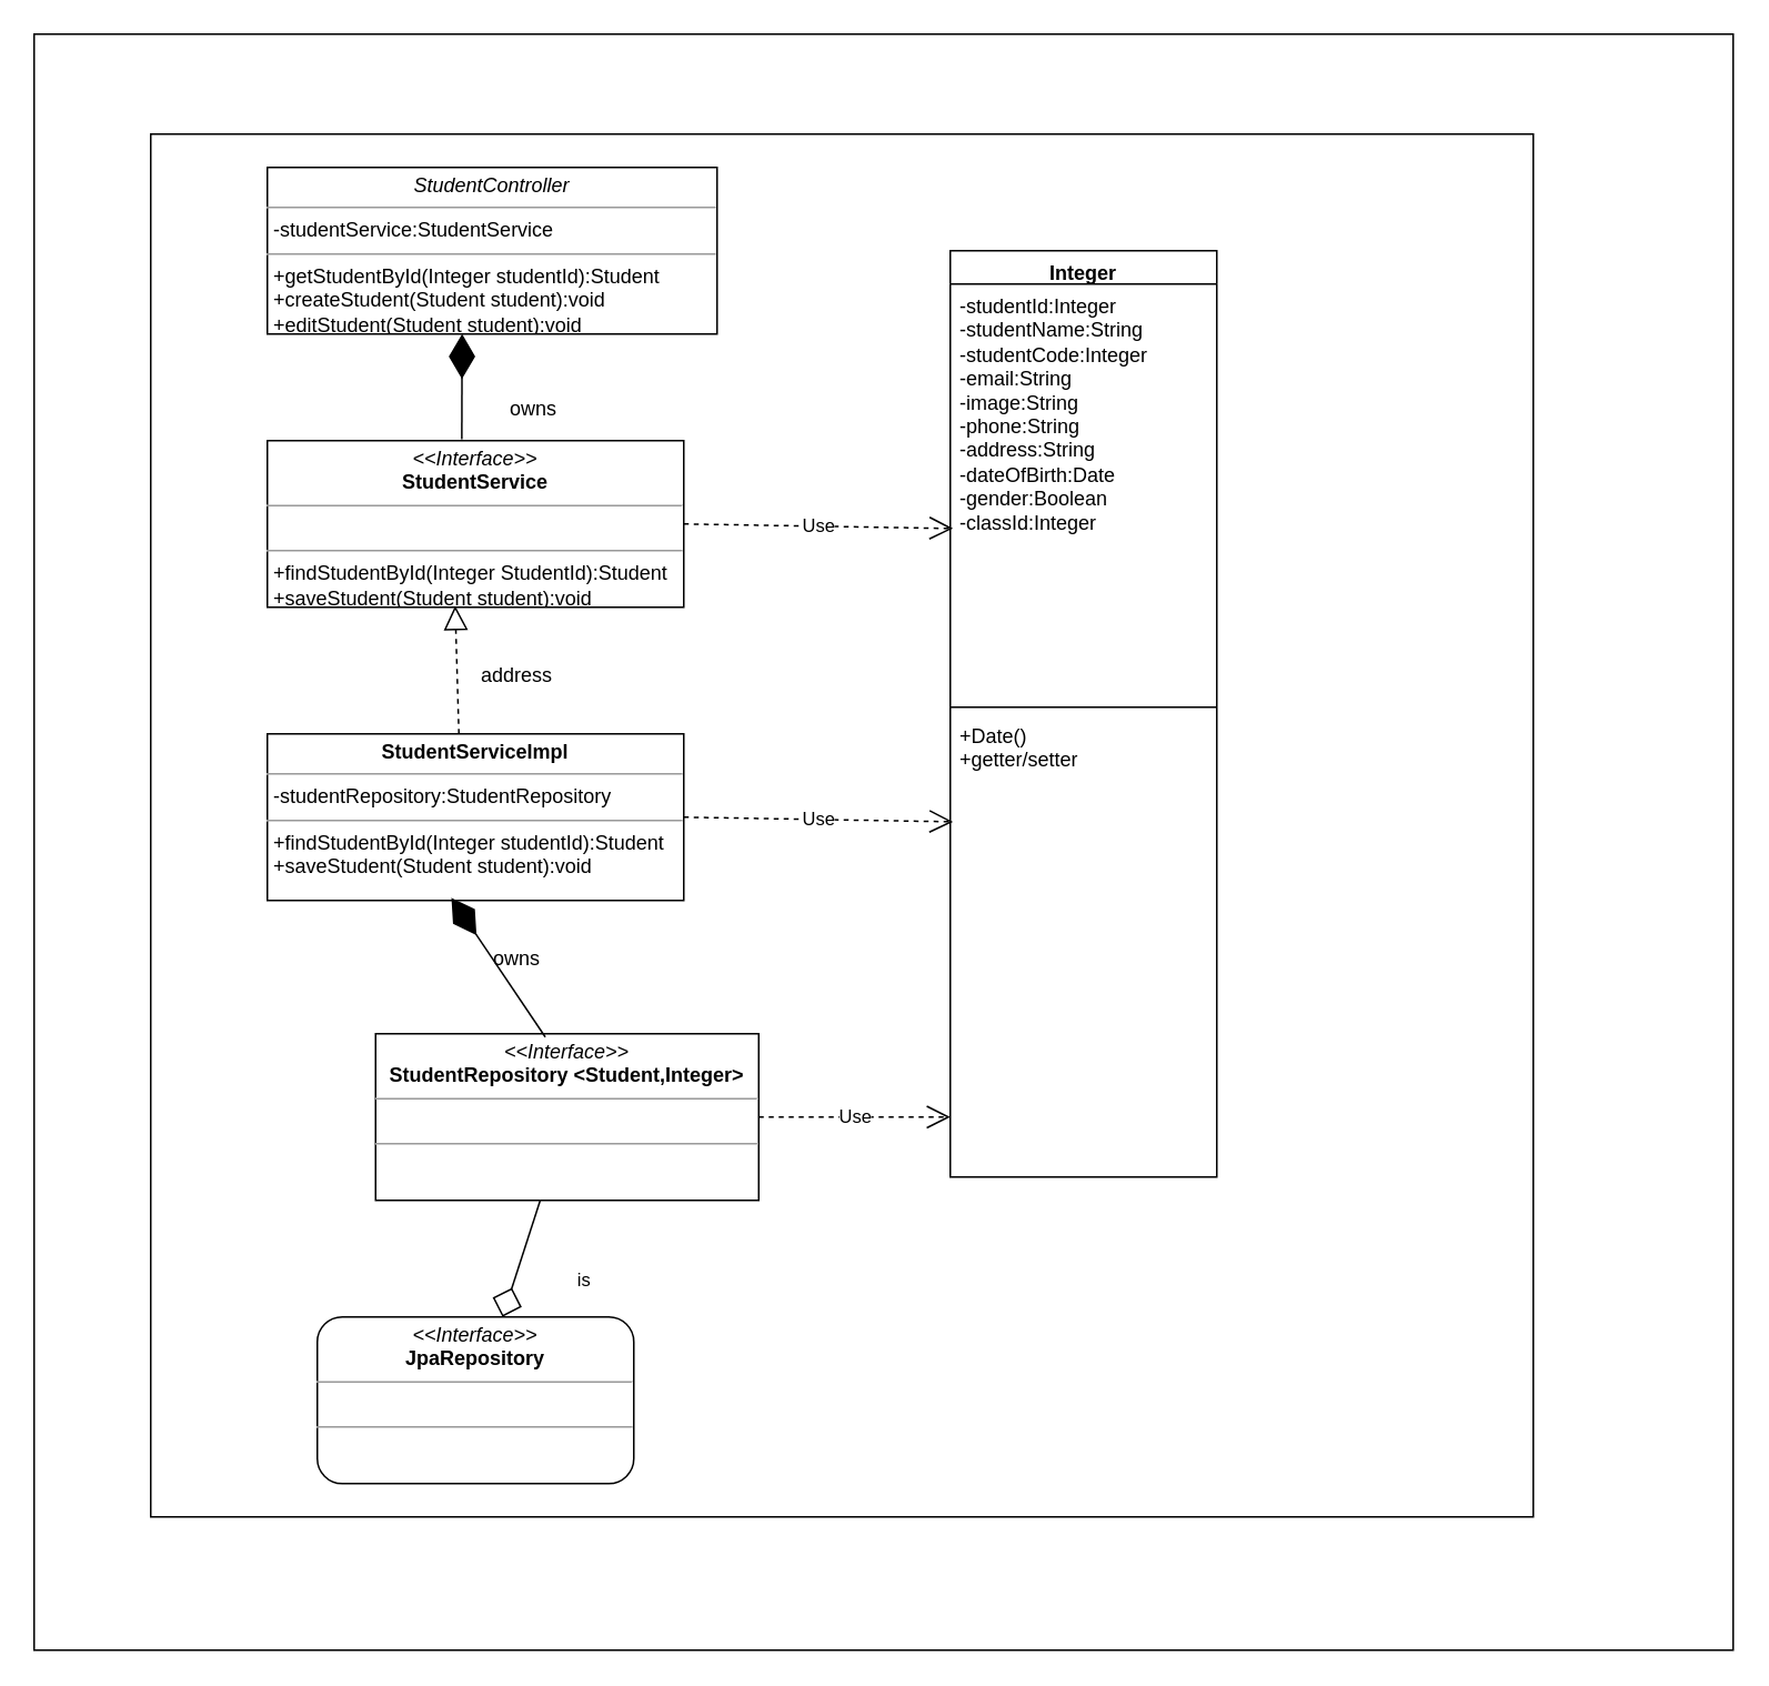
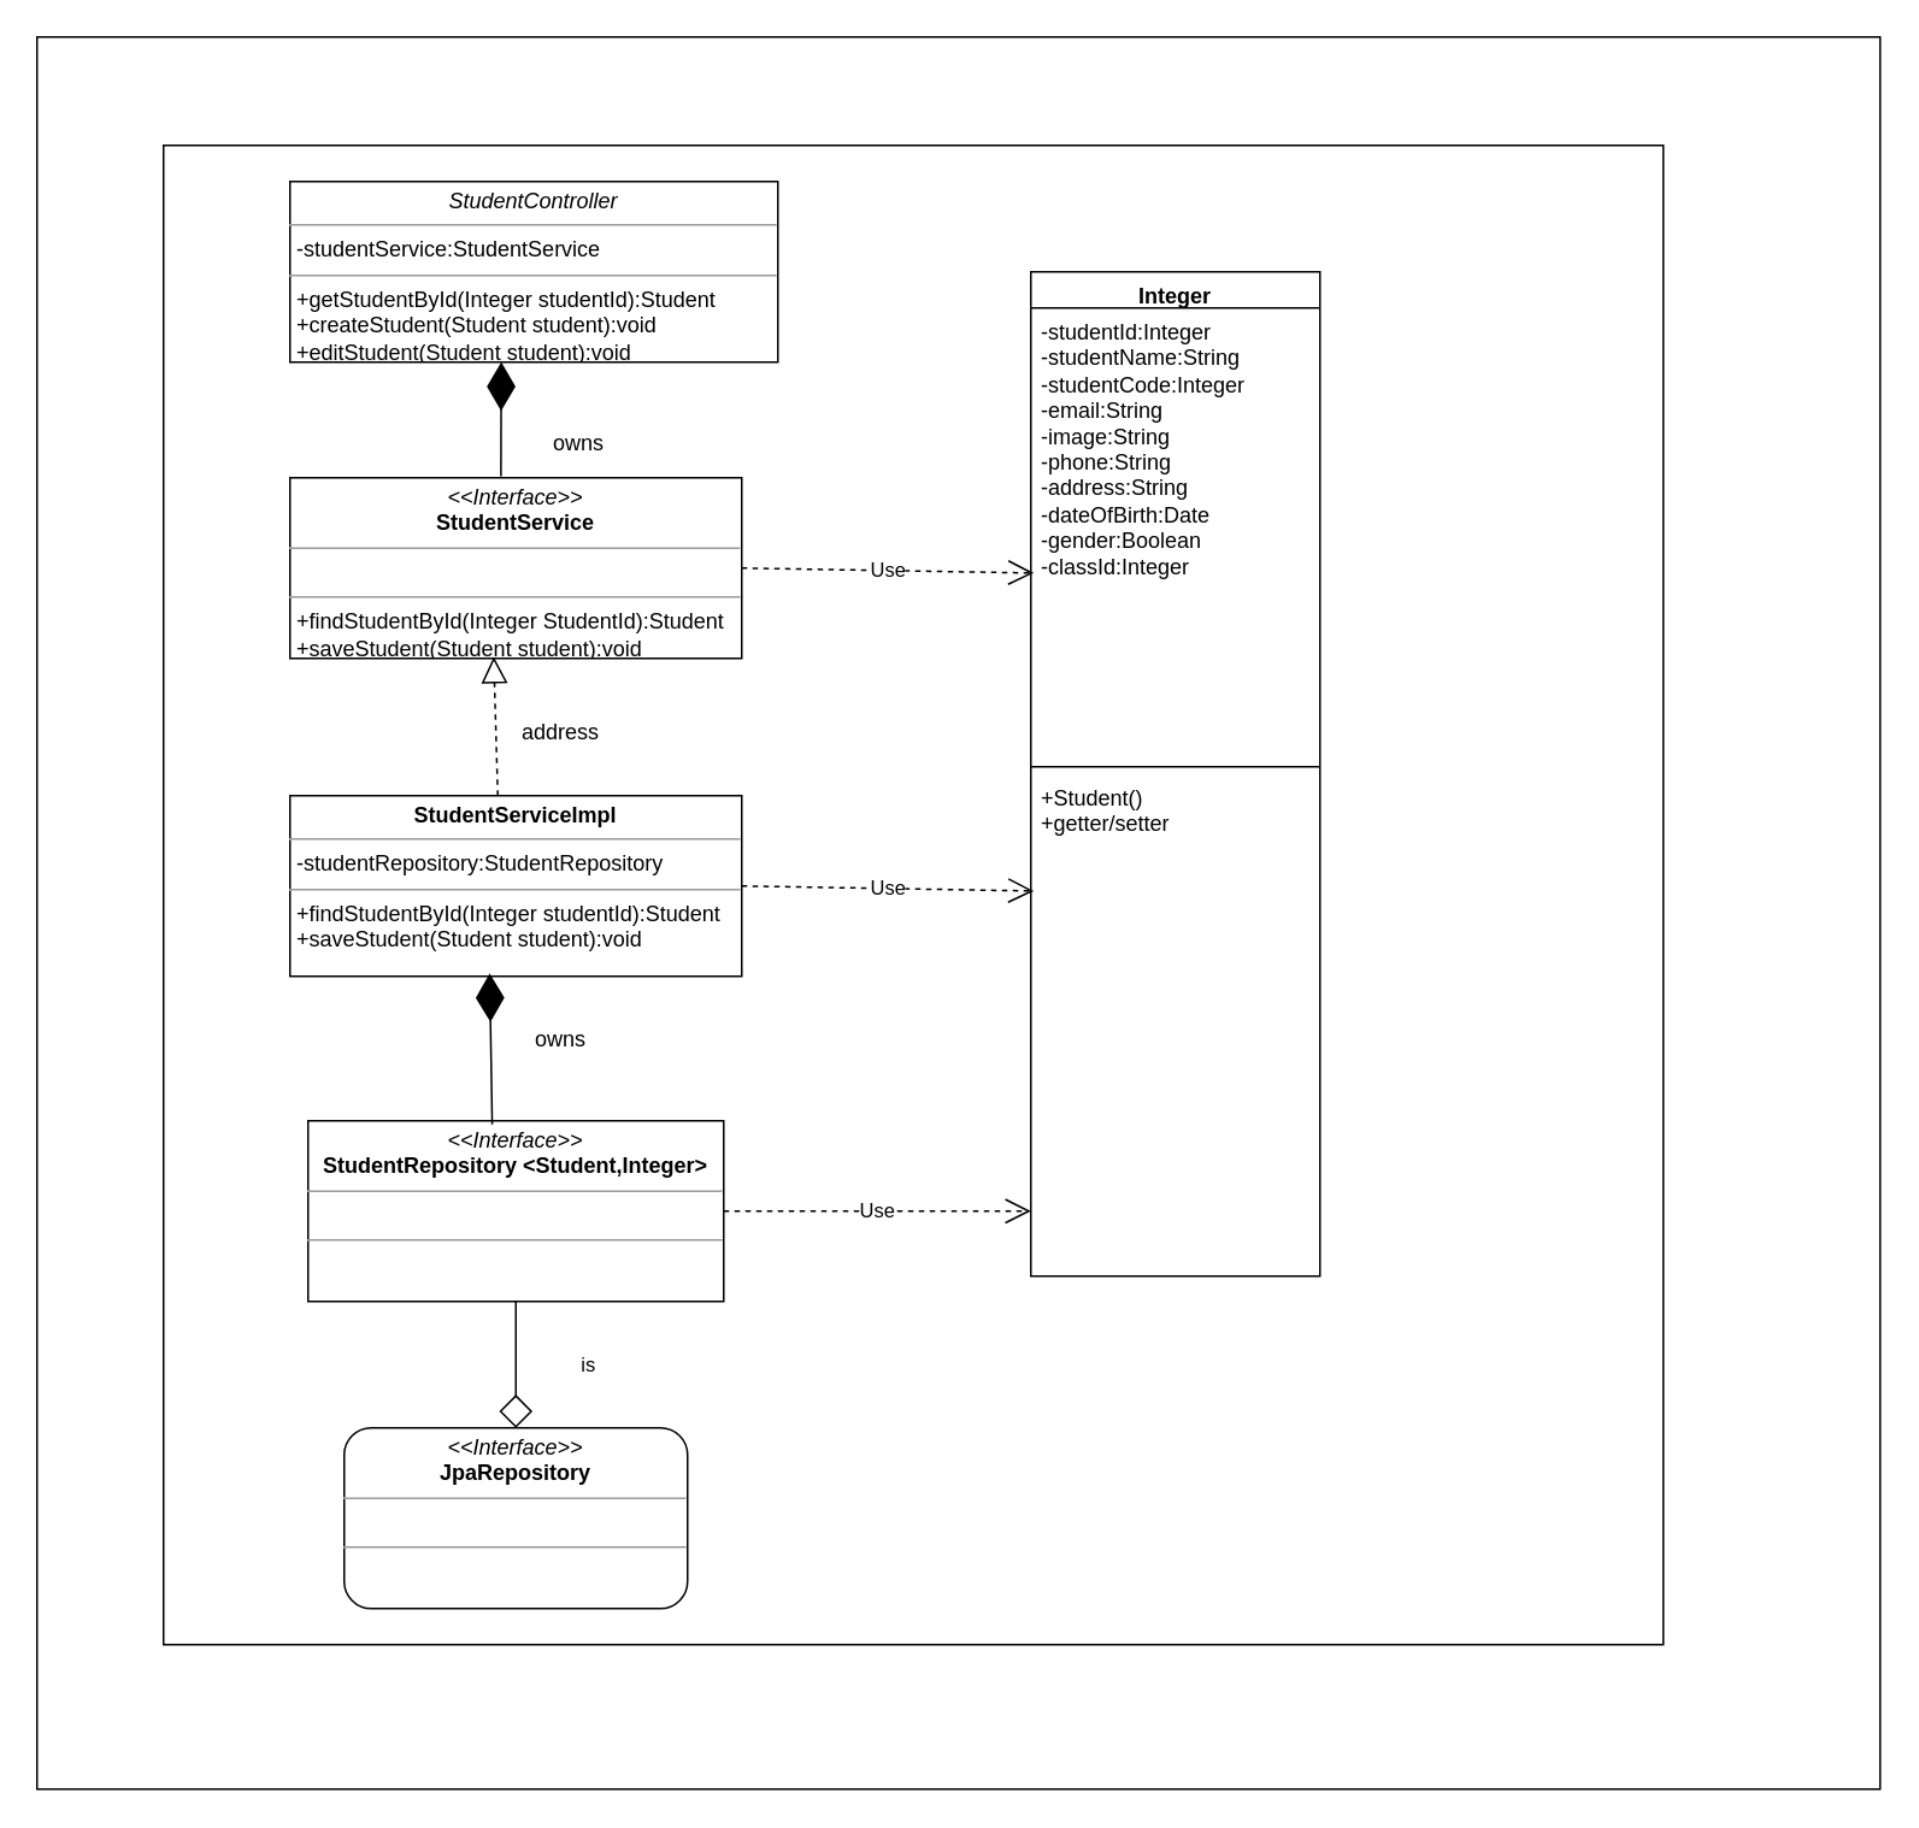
- <mxCell id="12" value="+Date()&lt;br&gt;+getter/setter" style="text;strokeColor=none;fillColor=none;align=left;verticalAlign=top;spacingLeft=4;spacingRight=4;overflow=hidden;rotatable=0;points=[[0,0.5],[1,0.5]];portConstraint=eastwest;whiteSpace=wrap;html=1;" parent="9" vertex="1"><mxGeometry y="278" width="160" height="278" as="geometry" /></mxCell>
+ <mxCell id="12" value="+Student()&lt;br&gt;+getter/setter" style="text;strokeColor=none;fillColor=none;align=left;verticalAlign=top;spacingLeft=4;spacingRight=4;overflow=hidden;rotatable=0;points=[[0,0.5],[1,0.5]];portConstraint=eastwest;whiteSpace=wrap;html=1;" parent="9" vertex="1"><mxGeometry y="278" width="160" height="278" as="geometry" /></mxCell>
- <mxCell id="5" value="&lt;p style=&quot;margin:0px;margin-top:4px;text-align:center;&quot;&gt;&lt;i&gt;&amp;lt;&amp;lt;Interface&amp;gt;&amp;gt;&lt;/i&gt;&lt;br&gt;&lt;b&gt;StudentRepository &amp;lt;Student,Integer&amp;gt;&lt;/b&gt;&lt;/p&gt;&lt;hr size=&quot;1&quot;&gt;&lt;p style=&quot;margin:0px;margin-left:4px;&quot;&gt;&lt;br&gt;&lt;/p&gt;&lt;hr size=&quot;1&quot;&gt;&lt;p style=&quot;margin:0px;margin-left:4px;&quot;&gt;&lt;br&gt;&lt;/p&gt;" style="verticalAlign=top;align=left;overflow=fill;fontSize=12;fontFamily=Helvetica;html=1;whiteSpace=wrap;" parent="1" vertex="1"><mxGeometry x="225" y="620" width="230" height="100" as="geometry" /></mxCell>
+ <mxCell id="5" value="&lt;p style=&quot;margin:0px;margin-top:4px;text-align:center;&quot;&gt;&lt;i&gt;&amp;lt;&amp;lt;Interface&amp;gt;&amp;gt;&lt;/i&gt;&lt;br&gt;&lt;b&gt;StudentRepository &amp;lt;Student,Integer&amp;gt;&lt;/b&gt;&lt;/p&gt;&lt;hr size=&quot;1&quot;&gt;&lt;p style=&quot;margin:0px;margin-left:4px;&quot;&gt;&lt;br&gt;&lt;/p&gt;&lt;hr size=&quot;1&quot;&gt;&lt;p style=&quot;margin:0px;margin-left:4px;&quot;&gt;&lt;br&gt;&lt;/p&gt;" style="verticalAlign=top;align=left;overflow=fill;fontSize=12;fontFamily=Helvetica;html=1;whiteSpace=wrap;" parent="1" vertex="1"><mxGeometry x="170" y="620" width="230" height="100" as="geometry" /></mxCell>
